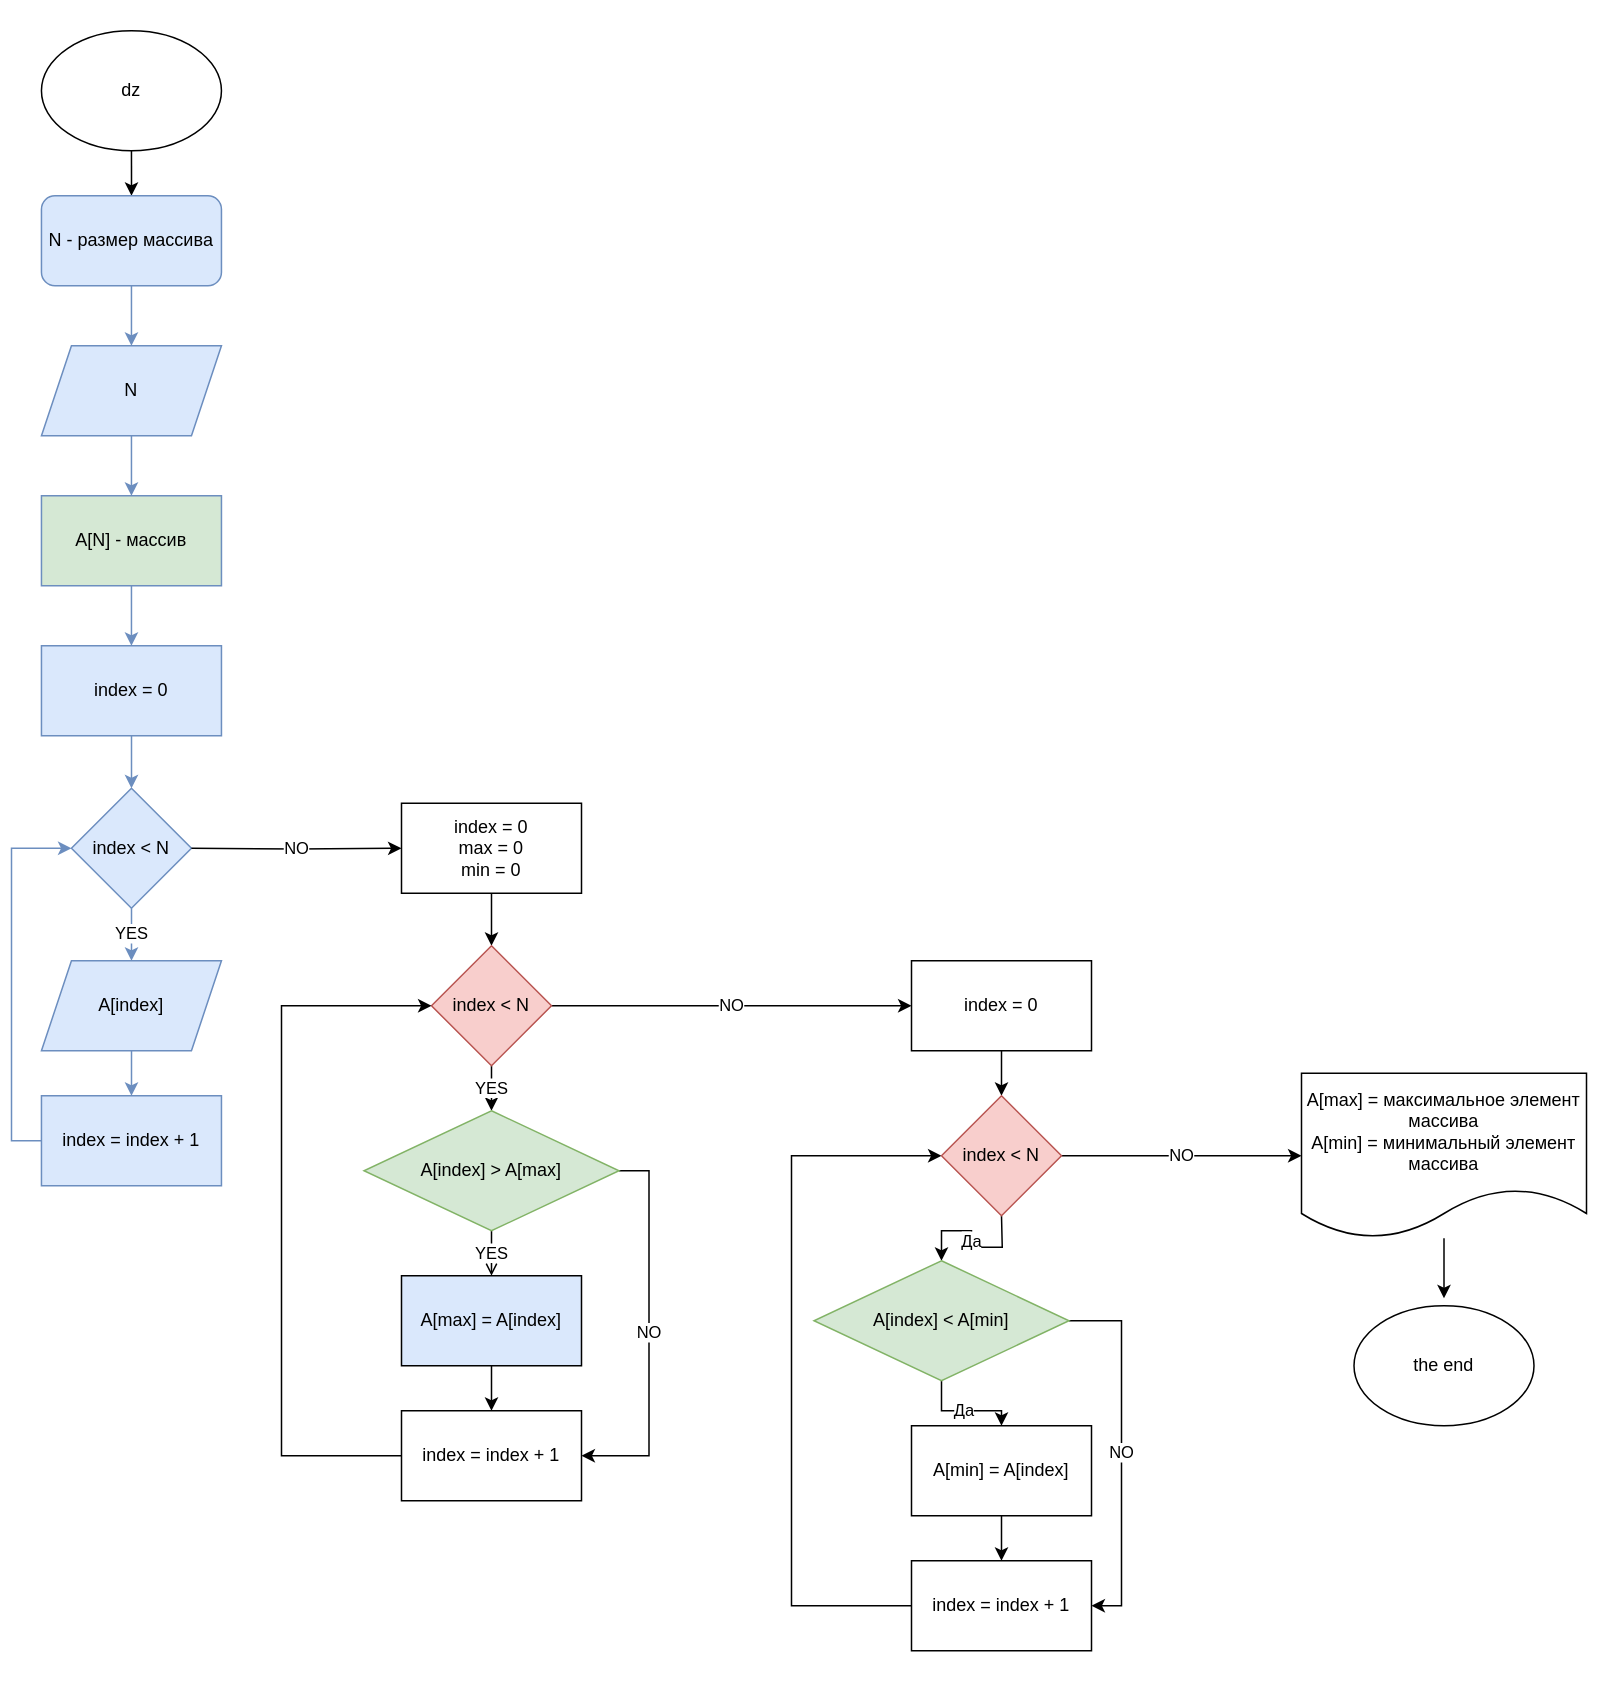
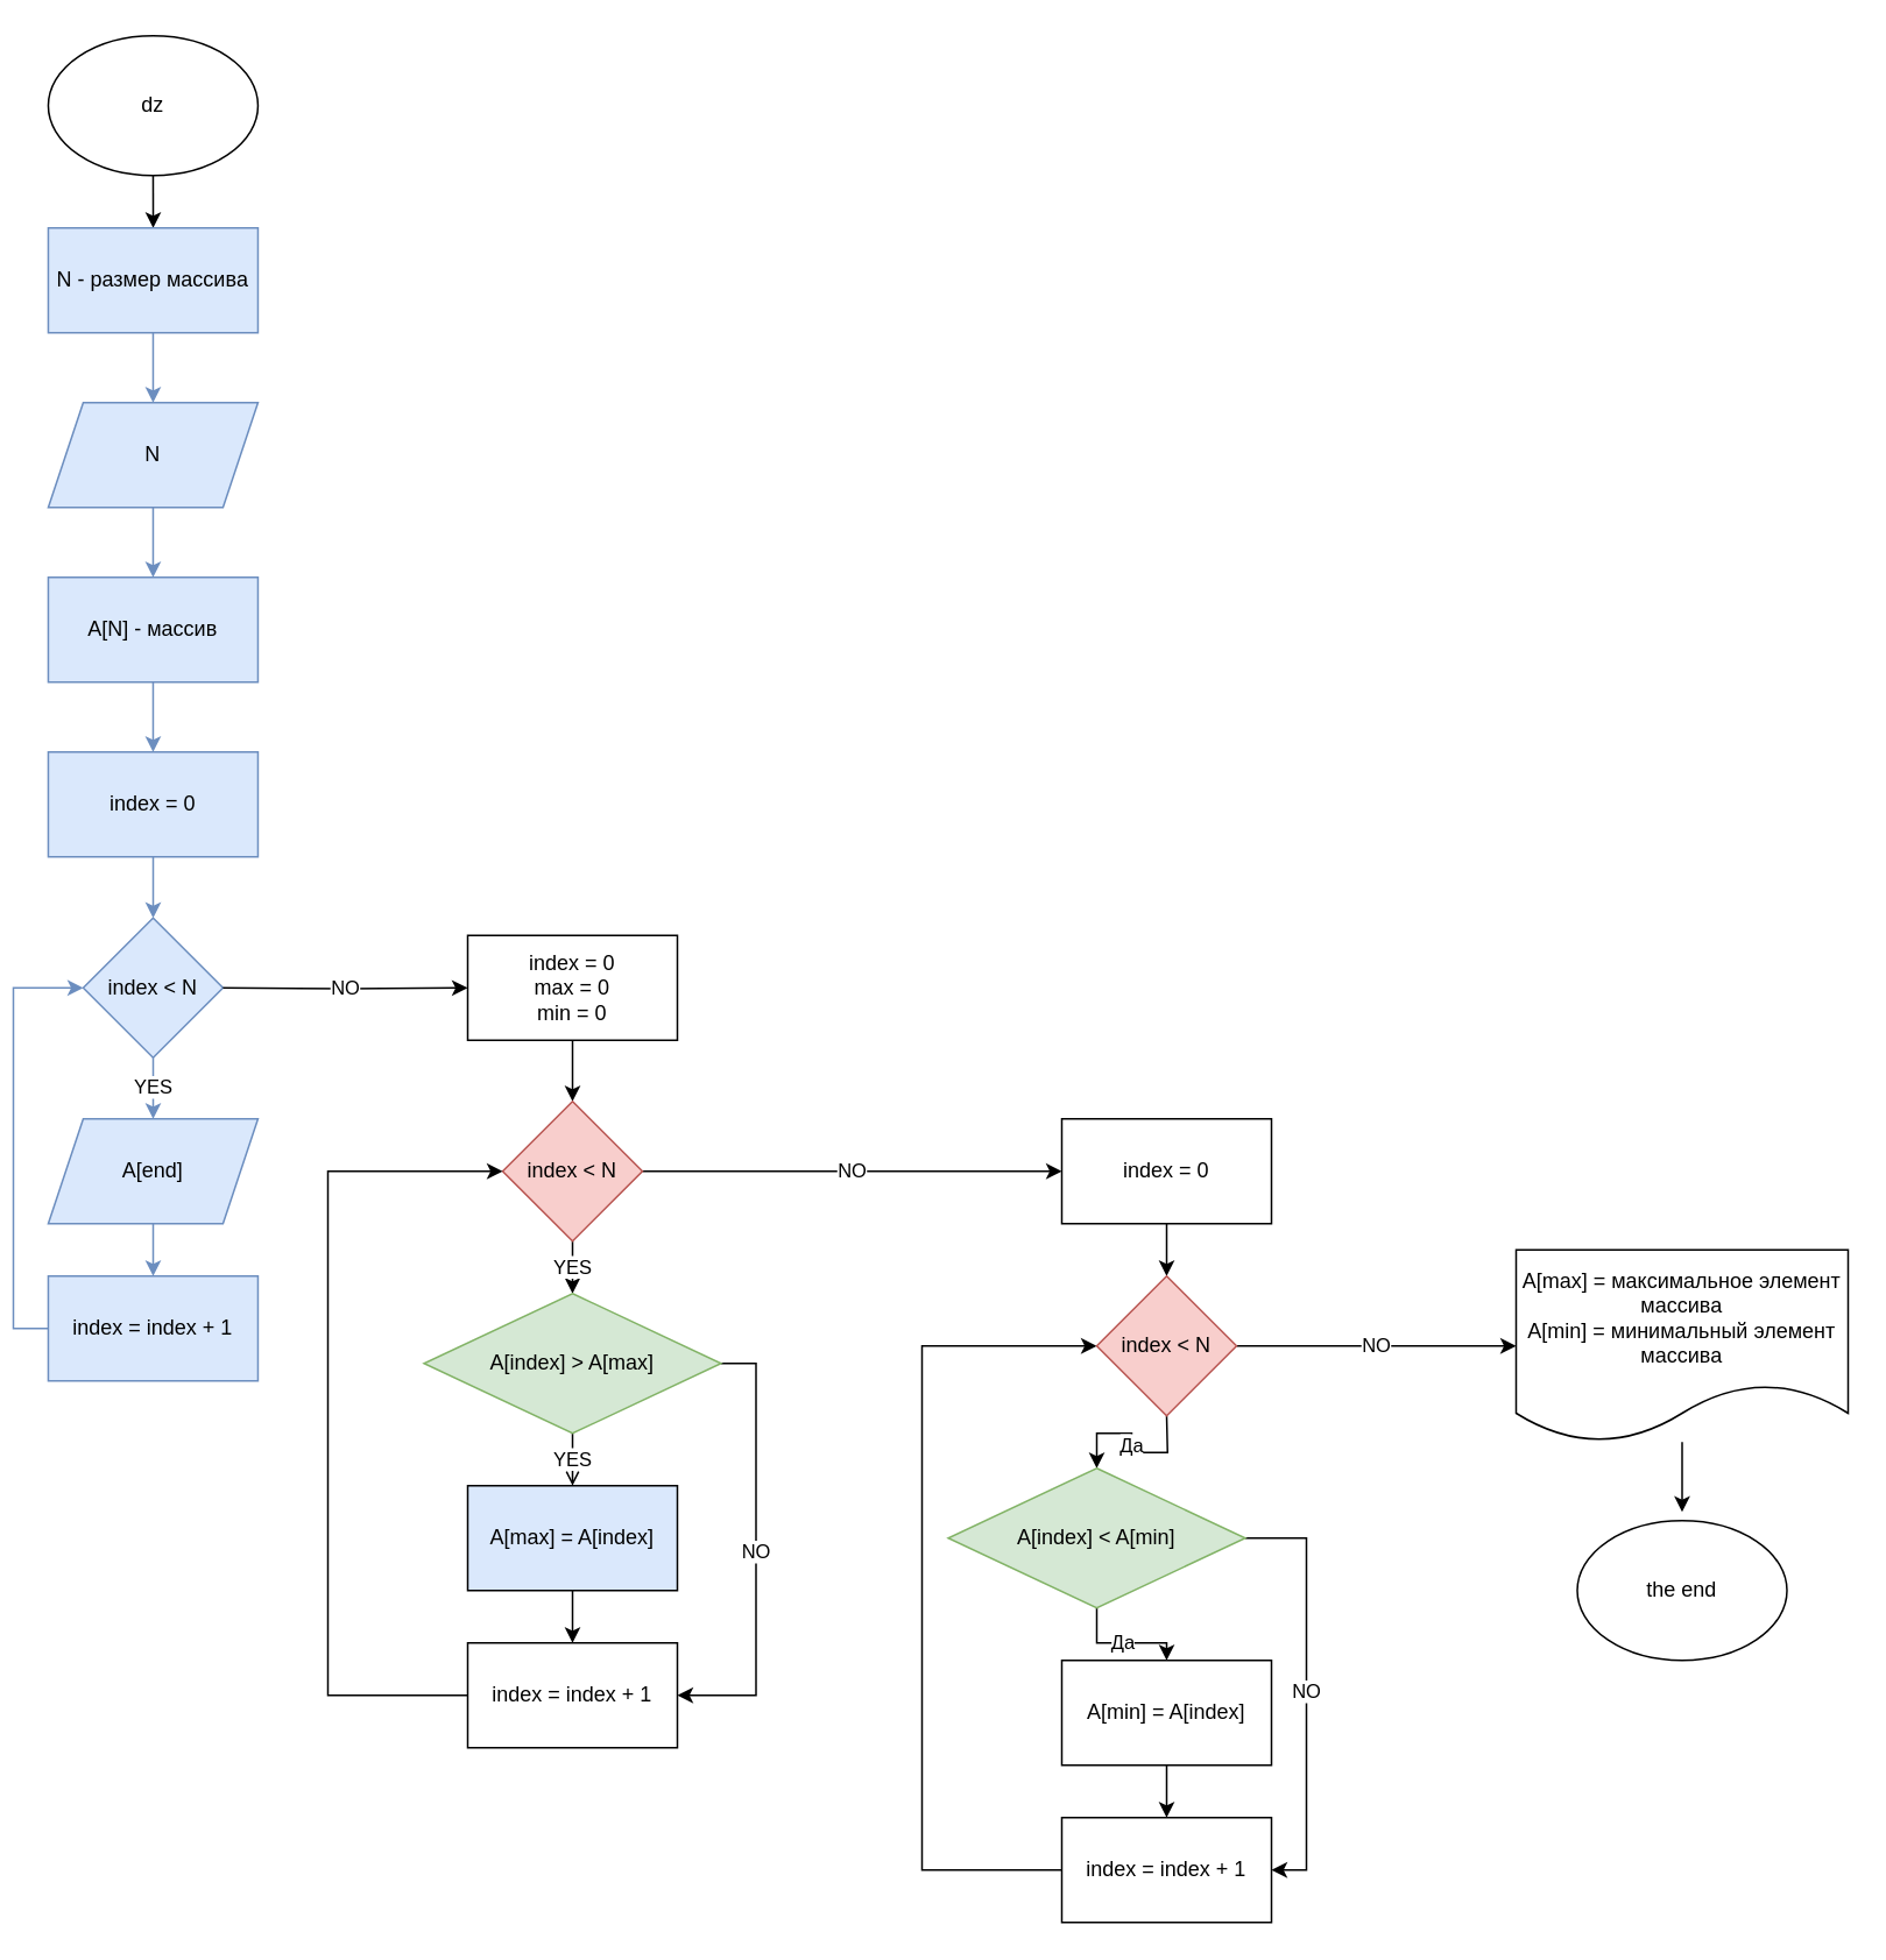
- <mxCell id="5" value="N - размер массивa" style="whiteSpace=wrap;html=1;fillColor=#dae8fc;strokeColor=#6c8ebf;rounded=1;" parent="1" vertex="1"><mxGeometry x="20.97" y="130" width="120" height="60" as="geometry" /></mxCell>
+ <mxCell id="5" value="N - размер массивa" style="rounded=0;whiteSpace=wrap;html=1;fillColor=#dae8fc;strokeColor=#6c8ebf;" parent="1" vertex="1"><mxGeometry x="20.97" y="130" width="120" height="60" as="geometry" /></mxCell>
- <mxCell id="9" value="A[N] - массив" style="rounded=0;whiteSpace=wrap;html=1;fillColor=#d5e8d4;strokeColor=#6c8ebf;" parent="1" vertex="1"><mxGeometry x="20.97" y="330" width="120" height="60" as="geometry" /></mxCell>
+ <mxCell id="9" value="A[N] - массив" style="rounded=0;whiteSpace=wrap;html=1;fillColor=#dae8fc;strokeColor=#6c8ebf;" parent="1" vertex="1"><mxGeometry x="20.97" y="330" width="120" height="60" as="geometry" /></mxCell>
- <mxCell id="15" value="A[index]" style="shape=parallelogram;perimeter=parallelogramPerimeter;whiteSpace=wrap;html=1;fixedSize=1;fillColor=#dae8fc;strokeColor=#6c8ebf;" parent="1" vertex="1"><mxGeometry x="20.97" y="640" width="120" height="60" as="geometry" /></mxCell>
+ <mxCell id="15" value="A[end]" style="shape=parallelogram;perimeter=parallelogramPerimeter;whiteSpace=wrap;html=1;fixedSize=1;fillColor=#dae8fc;strokeColor=#6c8ebf;" parent="1" vertex="1"><mxGeometry x="20.97" y="640" width="120" height="60" as="geometry" /></mxCell>
